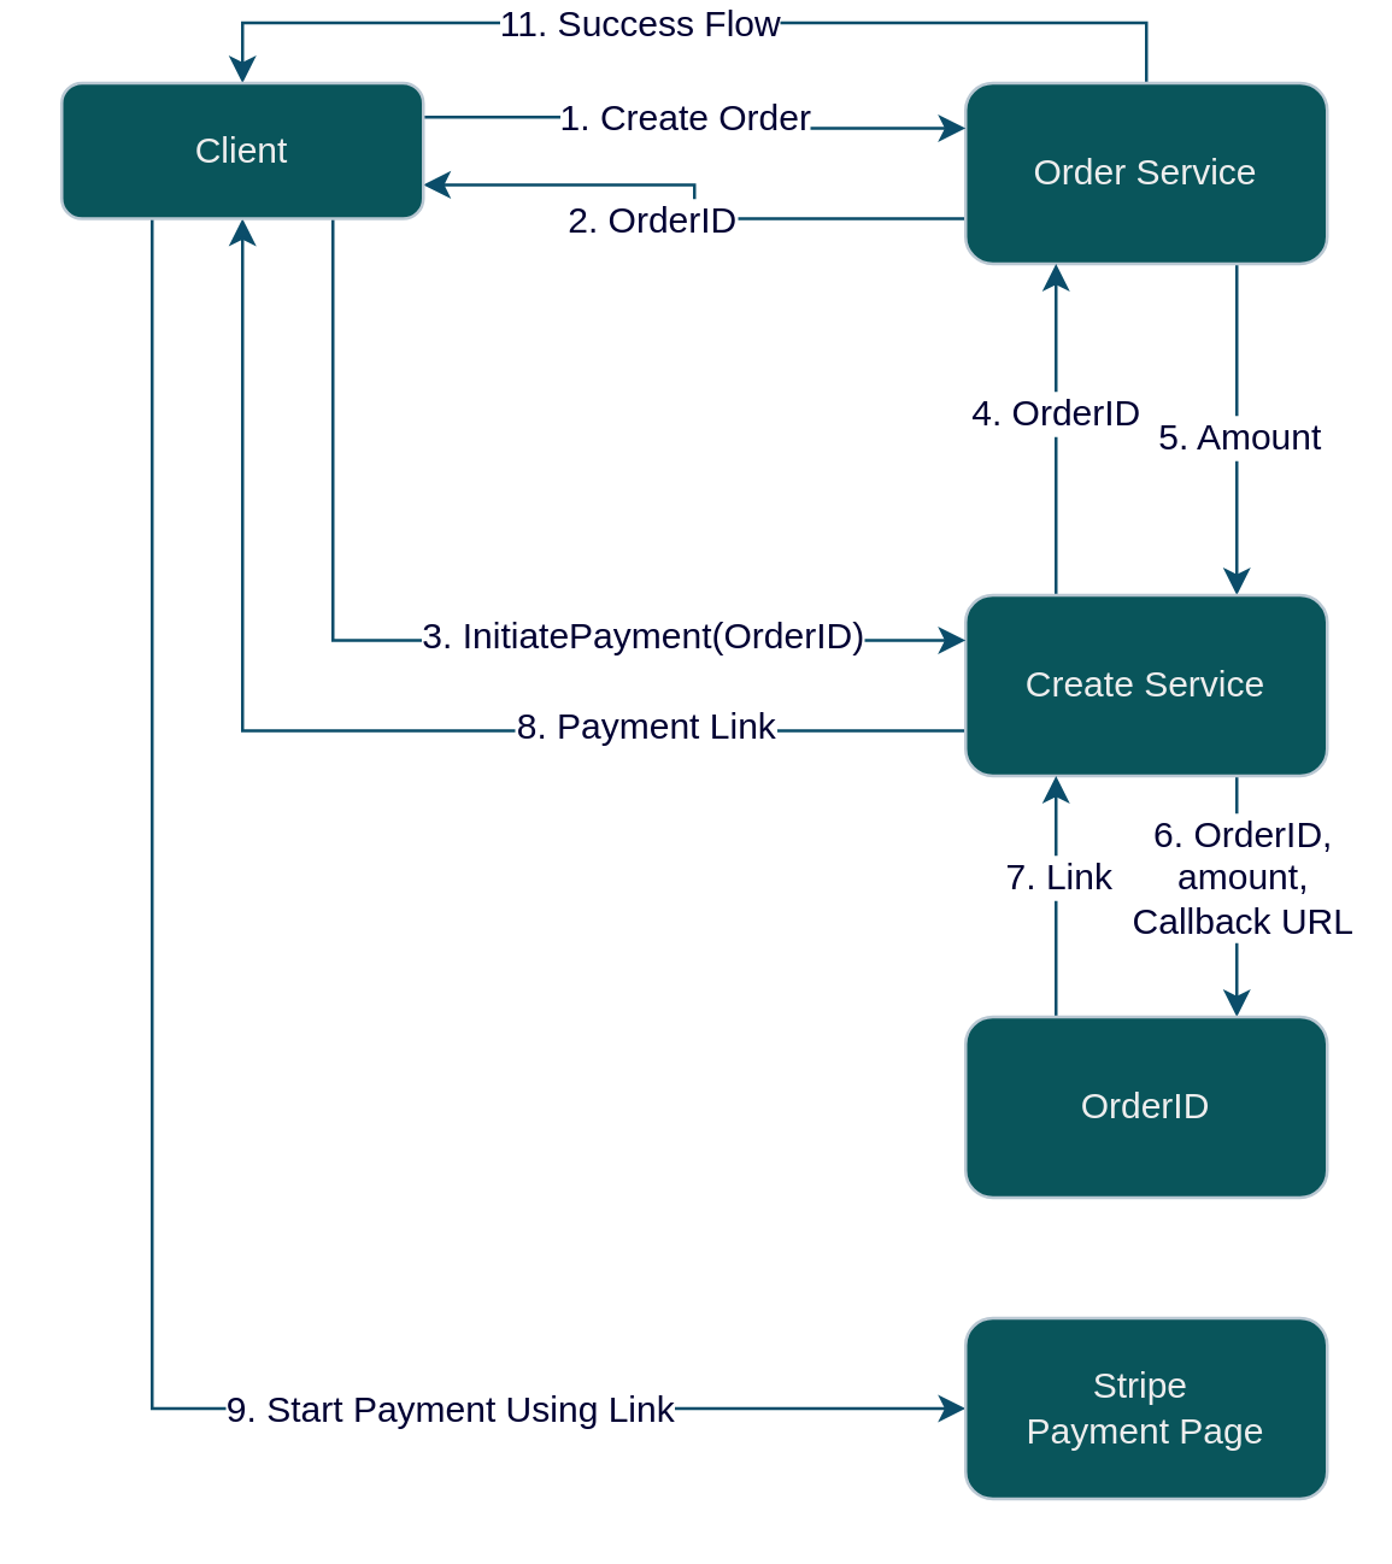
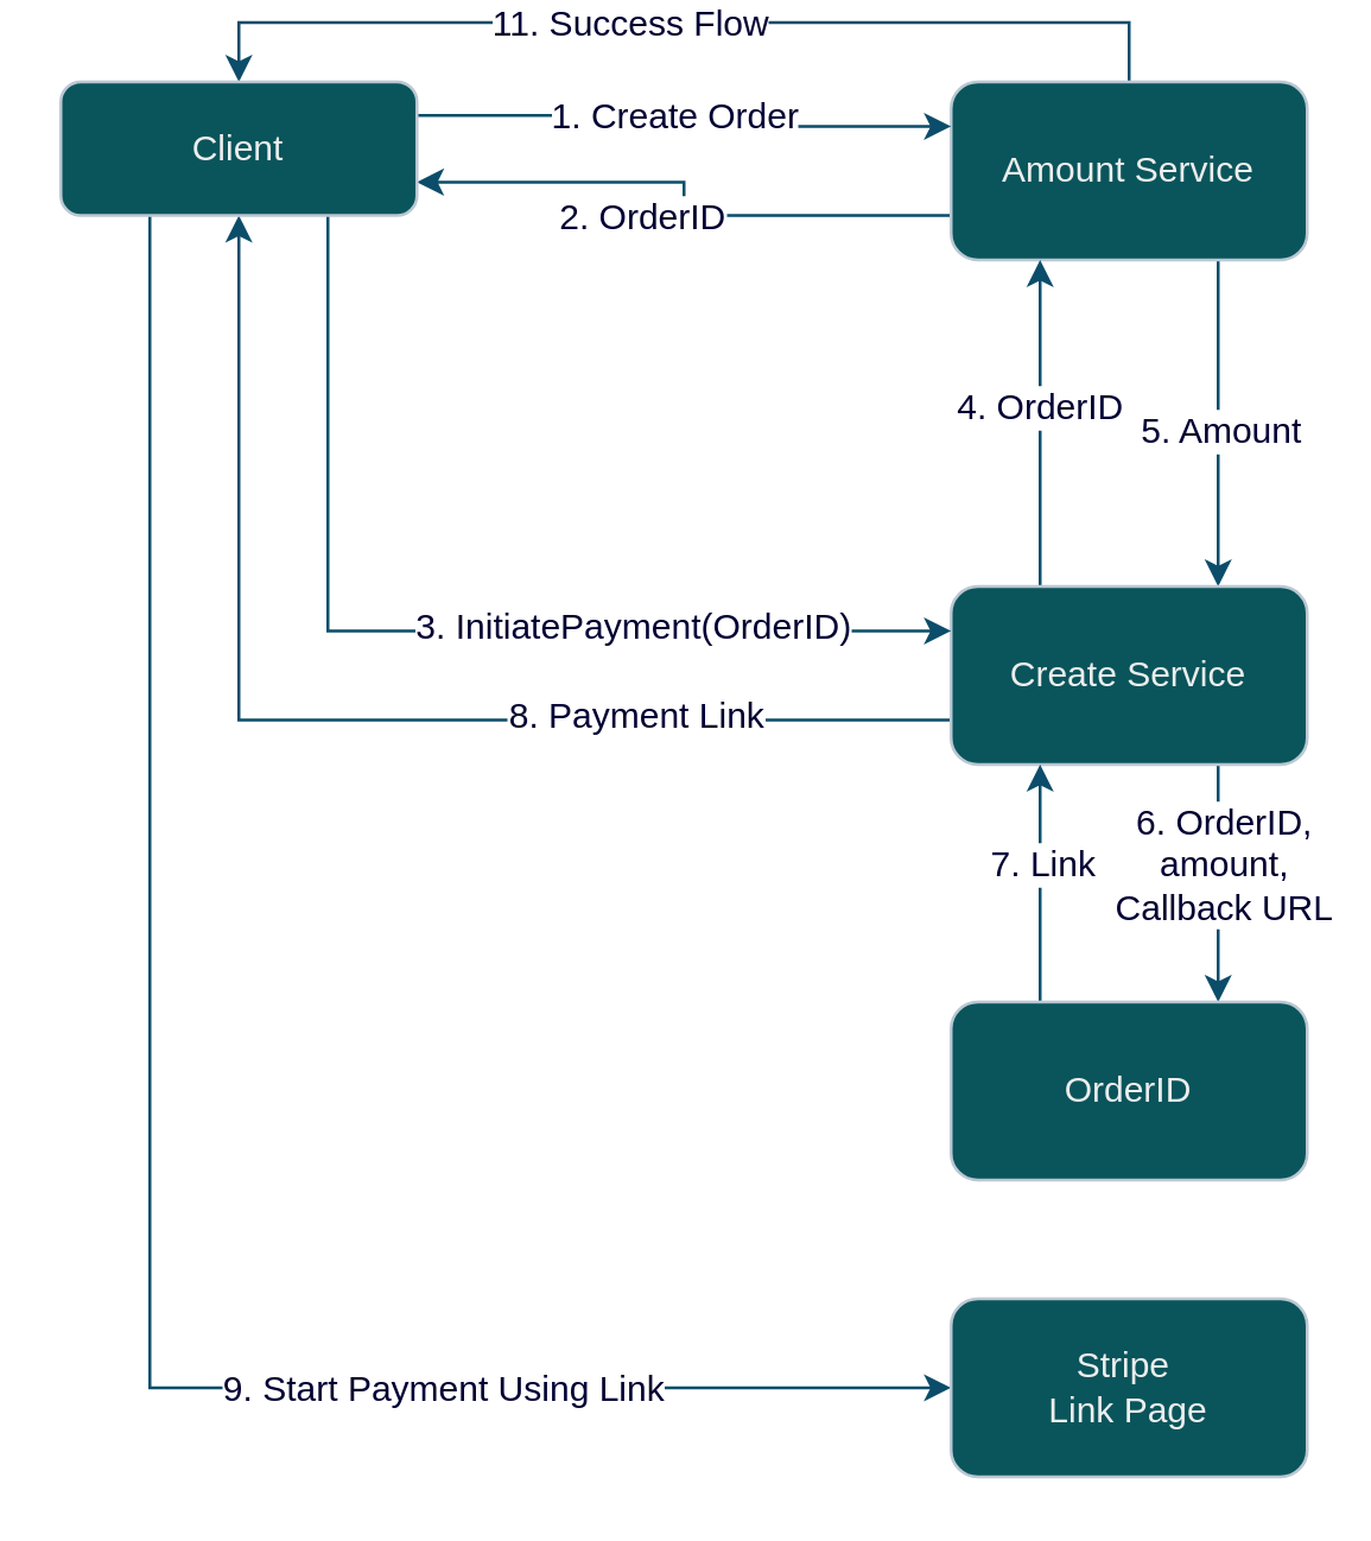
- <mxCell id="8" value="Order Service" style="rounded=1;whiteSpace=wrap;html=1;labelBackgroundColor=none;fillColor=#09555B;strokeColor=#BAC8D3;fontColor=#EEEEEE;" vertex="1" parent="1"><mxGeometry x="320" y="20" width="120" height="60" as="geometry" /></mxCell>
+ <mxCell id="8" value="Amount Service" style="rounded=1;whiteSpace=wrap;html=1;labelBackgroundColor=none;fillColor=#09555B;strokeColor=#BAC8D3;fontColor=#EEEEEE;" vertex="1" parent="1"><mxGeometry x="320" y="20" width="120" height="60" as="geometry" /></mxCell>
- <mxCell id="26" value="Stripe&amp;nbsp;&lt;div&gt;Payment Page&lt;/div&gt;" style="rounded=1;whiteSpace=wrap;html=1;labelBackgroundColor=none;fillColor=#09555B;strokeColor=#BAC8D3;fontColor=#EEEEEE;" vertex="1" parent="1"><mxGeometry x="320" y="430" width="120" height="60" as="geometry" /></mxCell>
+ <mxCell id="26" value="Stripe&amp;nbsp;&lt;div&gt;Link Page&lt;/div&gt;" style="rounded=1;whiteSpace=wrap;html=1;labelBackgroundColor=none;fillColor=#09555B;strokeColor=#BAC8D3;fontColor=#EEEEEE;" vertex="1" parent="1"><mxGeometry x="320" y="430" width="120" height="60" as="geometry" /></mxCell>
